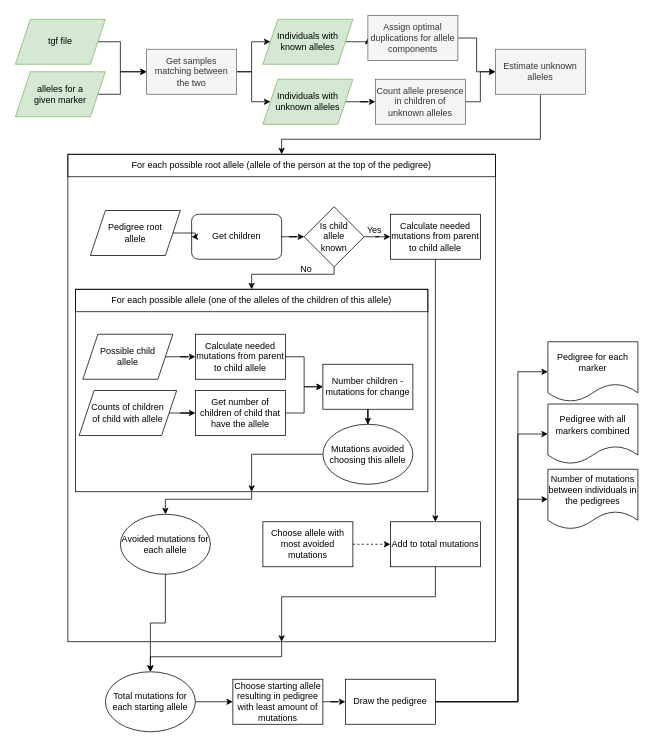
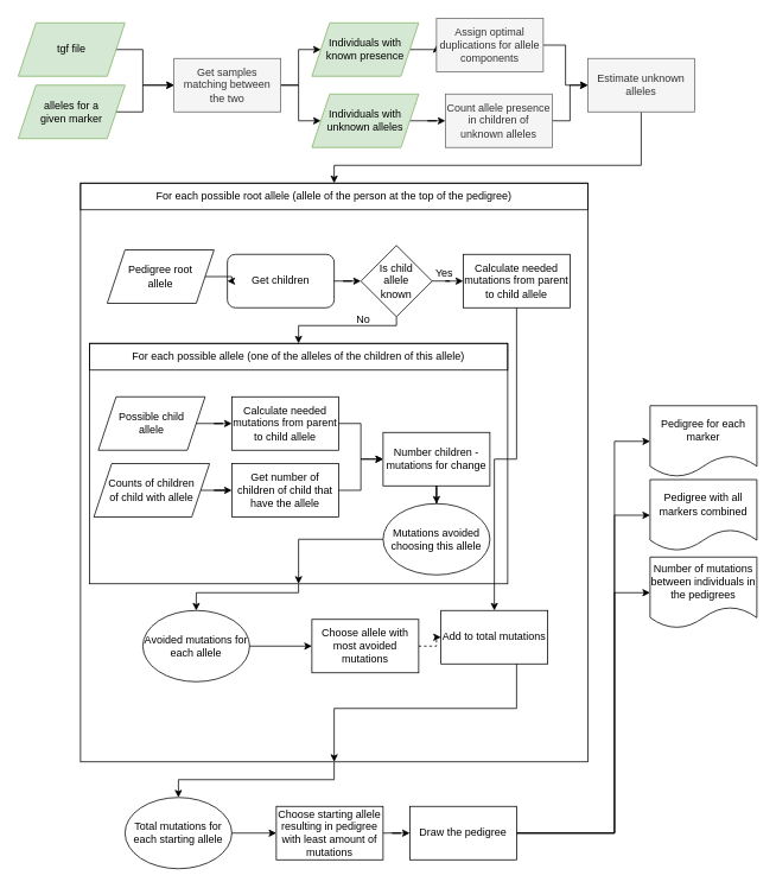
- <mxCell id="14" value="Individuals with known alleles" style="shape=parallelogram;perimeter=parallelogramPerimeter;whiteSpace=wrap;html=1;fixedSize=1;fillColor=#d5e8d4;strokeColor=#82b366;" vertex="1" parent="1"><mxGeometry x="350" y="25" width="120" height="60" as="geometry" /></mxCell>
+ <mxCell id="14" value="Individuals with known presence" style="shape=parallelogram;perimeter=parallelogramPerimeter;whiteSpace=wrap;html=1;fixedSize=1;fillColor=#d5e8d4;strokeColor=#82b366;" vertex="1" parent="1"><mxGeometry x="350" y="25" width="120" height="60" as="geometry" /></mxCell>
- <mxCell id="51" value="Add to total mutations" style="rounded=0;whiteSpace=wrap;html=1;fillColor=none;" vertex="1" parent="1"><mxGeometry x="520" y="695" width="120" height="60" as="geometry" /></mxCell>
+ <mxCell id="51" value="Add to total mutations" style="rounded=0;whiteSpace=wrap;html=1;fillColor=none;" vertex="1" parent="1"><mxGeometry x="495" y="685" width="120" height="60" as="geometry" /></mxCell>
- <mxCell id="46" style="edgeStyle=orthogonalEdgeStyle;rounded=0;orthogonalLoop=1;jettySize=auto;html=1;" edge="1" parent="1" source="47" target="55"><mxGeometry relative="1" as="geometry" /></mxCell>
+ <mxCell id="46" style="edgeStyle=orthogonalEdgeStyle;rounded=0;orthogonalLoop=1;jettySize=auto;html=1;entryX=0;entryY=0.5;entryDx=0;entryDy=0;" edge="1" parent="1" source="47" target="49"><mxGeometry relative="1" as="geometry" /></mxCell>
